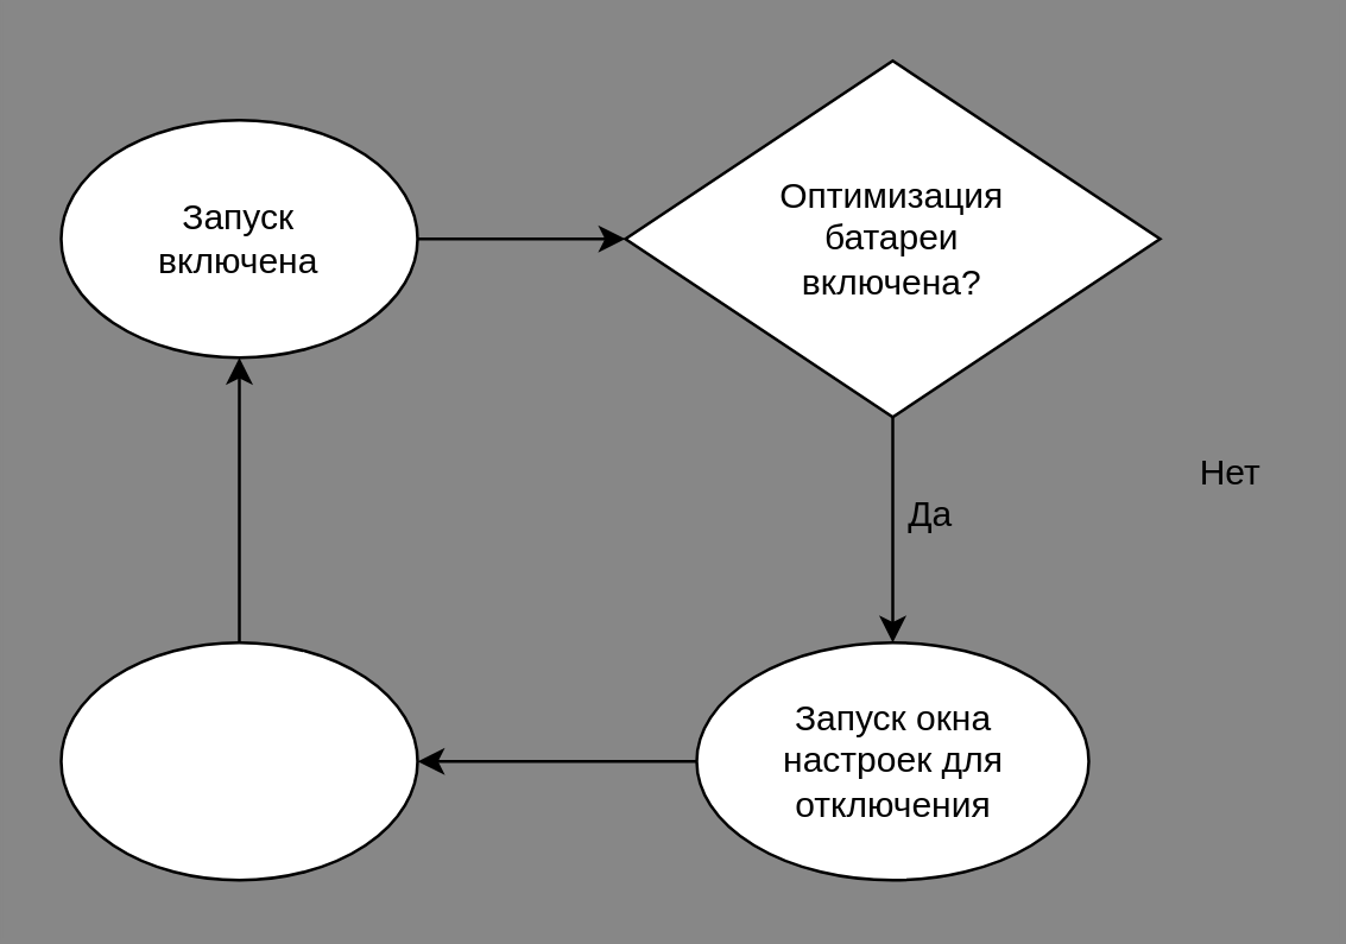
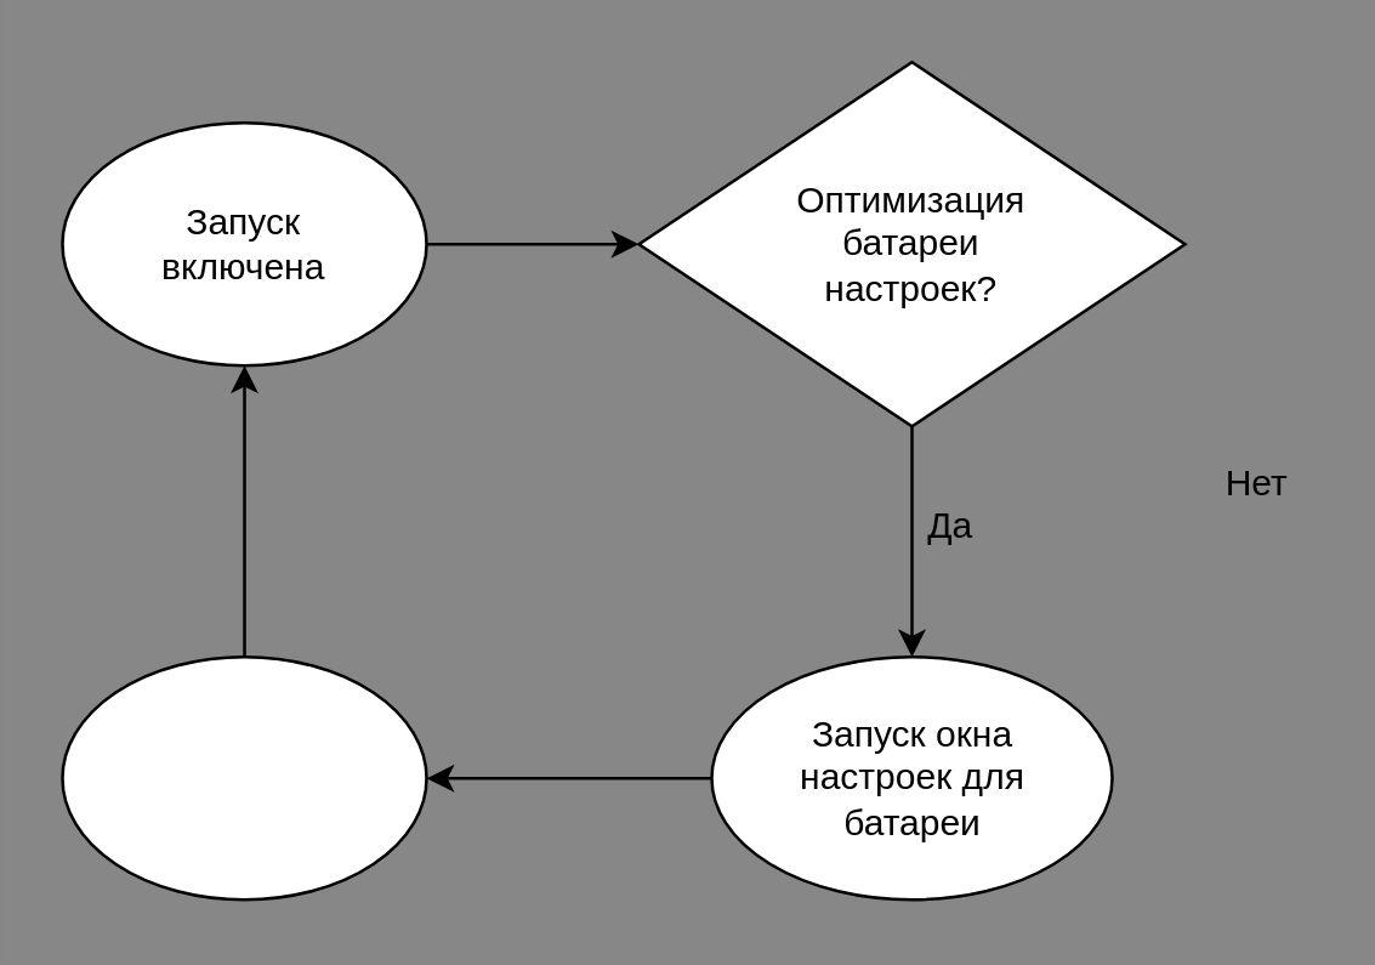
- <mxCell id="7" value="Оптимизация батареи включена?" style="text;html=1;strokeColor=none;fillColor=none;align=center;verticalAlign=middle;whiteSpace=wrap;rounded=0;" parent="1" vertex="1"><mxGeometry x="270" y="65" width="60" height="30" as="geometry" /></mxCell>
+ <mxCell id="7" value="Оптимизация батареи настроек?" style="text;html=1;strokeColor=none;fillColor=none;align=center;verticalAlign=middle;whiteSpace=wrap;rounded=0;" parent="1" vertex="1"><mxGeometry x="270" y="65" width="60" height="30" as="geometry" /></mxCell>
- <mxCell id="10" value="Запуск окна настроек для отключения" style="text;html=1;strokeColor=none;fillColor=none;align=center;verticalAlign=middle;whiteSpace=wrap;rounded=0;" vertex="1" parent="1"><mxGeometry x="254.5" y="241" width="91" height="30" as="geometry" /></mxCell>
+ <mxCell id="10" value="Запуск окна настроек для батареи" style="text;html=1;strokeColor=none;fillColor=none;align=center;verticalAlign=middle;whiteSpace=wrap;rounded=0;" vertex="1" parent="1"><mxGeometry x="254.5" y="241" width="91" height="30" as="geometry" /></mxCell>
